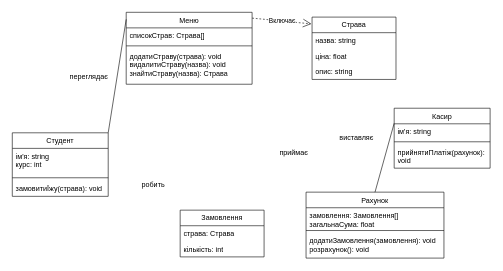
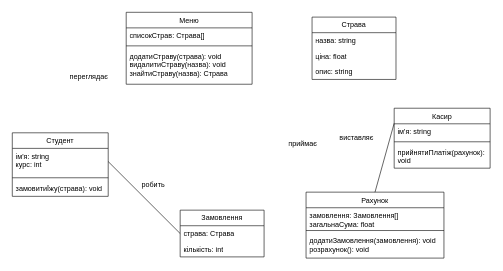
- <mxCell id="30" value="Включає" style="endArrow=open;endSize=12;dashed=1;html=1;rounded=0;exitX=1.001;exitY=0.081;exitDx=0;exitDy=0;exitPerimeter=0;entryX=-0.008;entryY=0.109;entryDx=0;entryDy=0;entryPerimeter=0;" edge="1" parent="1" source="2" target="6"><mxGeometry width="160" relative="1" as="geometry"><mxPoint x="360" y="280" as="sourcePoint" /><mxPoint x="520" y="280" as="targetPoint" /></mxGeometry></mxCell>
- <mxCell id="17" style="rounded=0;orthogonalLoop=1;jettySize=auto;html=1;exitX=1;exitY=0;exitDx=0;exitDy=0;entryX=0;entryY=0.098;entryDx=0;entryDy=0;endArrow=none;endFill=0;entryPerimeter=0;" edge="1" parent="1" source="18" target="2"><mxGeometry relative="1" as="geometry" /></mxCell>
- <mxCell id="31" value="приймає" style="text;strokeColor=none;fillColor=none;align=left;verticalAlign=top;spacingLeft=4;spacingRight=4;overflow=hidden;rotatable=0;points=[[0,0.5],[1,0.5]];portConstraint=eastwest;whiteSpace=wrap;html=1;" vertex="1" parent="1"><mxGeometry x="460" y="240" width="60" height="26" as="geometry" /></mxCell>
+ <mxCell id="31" value="приймає" style="text;strokeColor=none;fillColor=none;align=left;verticalAlign=top;spacingLeft=4;spacingRight=4;overflow=hidden;rotatable=0;points=[[0,0.5],[1,0.5]];portConstraint=eastwest;whiteSpace=wrap;html=1;" vertex="1" parent="1"><mxGeometry x="475" y="225" width="60" height="26" as="geometry" /></mxCell>
+ <mxCell id="27" style="rounded=0;orthogonalLoop=1;jettySize=auto;html=1;exitX=1;exitY=0.5;exitDx=0;exitDy=0;entryX=0;entryY=0.5;entryDx=0;entryDy=0;endArrow=none;endFill=0;" edge="1" parent="1" source="19" target="14"><mxGeometry relative="1" as="geometry" /></mxCell>
